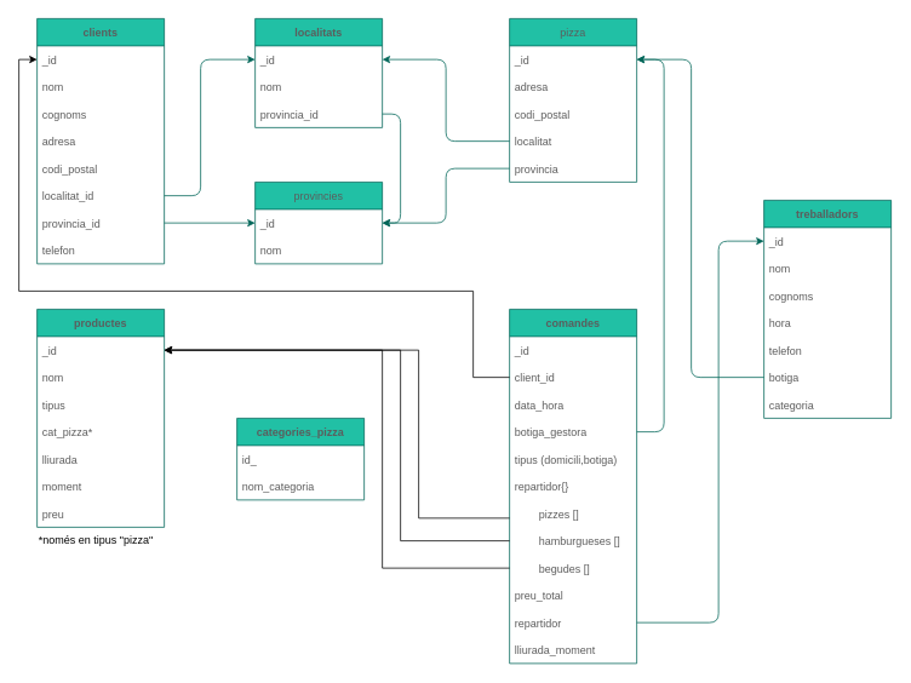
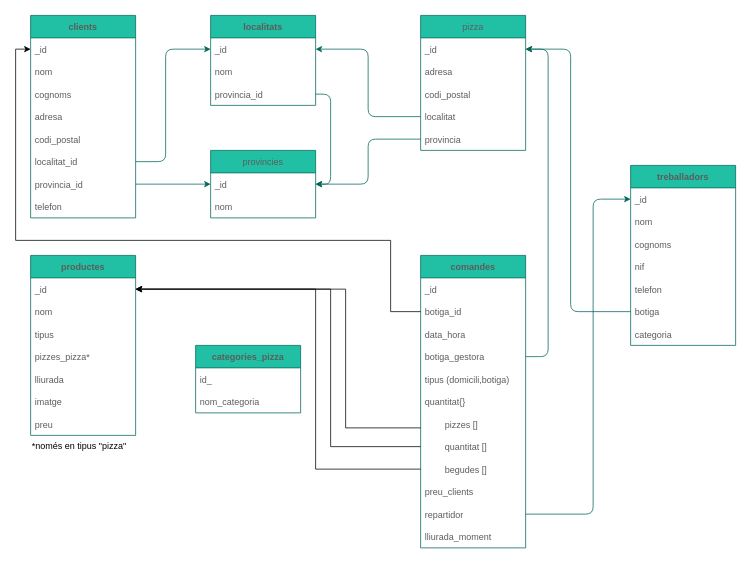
- <mxCell id="58" value="hora" style="text;strokeColor=none;fillColor=none;align=left;verticalAlign=middle;spacingLeft=4;spacingRight=4;overflow=hidden;points=[[0,0.5],[1,0.5]];portConstraint=eastwest;rotatable=0;rounded=0;sketch=0;fontColor=#5C5C5C;" parent="54" vertex="1"><mxGeometry y="120" width="140" height="30" as="geometry" /></mxCell>
+ <mxCell id="58" value="nif" style="text;strokeColor=none;fillColor=none;align=left;verticalAlign=middle;spacingLeft=4;spacingRight=4;overflow=hidden;points=[[0,0.5],[1,0.5]];portConstraint=eastwest;rotatable=0;rounded=0;sketch=0;fontColor=#5C5C5C;" parent="54" vertex="1"><mxGeometry y="120" width="140" height="30" as="geometry" /></mxCell>
- <mxCell id="23" value="client_id" style="text;strokeColor=none;fillColor=none;align=left;verticalAlign=middle;spacingLeft=4;spacingRight=4;overflow=hidden;points=[[0,0.5],[1,0.5]];portConstraint=eastwest;rotatable=0;rounded=0;sketch=0;fontColor=#5C5C5C;" parent="21" vertex="1"><mxGeometry y="60" width="140" height="30" as="geometry" /></mxCell>
+ <mxCell id="23" value="botiga_id" style="text;strokeColor=none;fillColor=none;align=left;verticalAlign=middle;spacingLeft=4;spacingRight=4;overflow=hidden;points=[[0,0.5],[1,0.5]];portConstraint=eastwest;rotatable=0;rounded=0;sketch=0;fontColor=#5C5C5C;" parent="21" vertex="1"><mxGeometry y="60" width="140" height="30" as="geometry" /></mxCell>
- <mxCell id="38" value="cat_pizza*" style="text;strokeColor=none;fillColor=none;align=left;verticalAlign=middle;spacingLeft=4;spacingRight=4;overflow=hidden;points=[[0,0.5],[1,0.5]];portConstraint=eastwest;rotatable=0;rounded=0;sketch=0;fontColor=#5C5C5C;" parent="34" vertex="1"><mxGeometry y="120" width="140" height="30" as="geometry" /></mxCell>
+ <mxCell id="38" value="pizzes_pizza*" style="text;strokeColor=none;fillColor=none;align=left;verticalAlign=middle;spacingLeft=4;spacingRight=4;overflow=hidden;points=[[0,0.5],[1,0.5]];portConstraint=eastwest;rotatable=0;rounded=0;sketch=0;fontColor=#5C5C5C;" parent="34" vertex="1"><mxGeometry y="120" width="140" height="30" as="geometry" /></mxCell>
- <mxCell id="40" value="moment" style="text;strokeColor=none;fillColor=none;align=left;verticalAlign=middle;spacingLeft=4;spacingRight=4;overflow=hidden;points=[[0,0.5],[1,0.5]];portConstraint=eastwest;rotatable=0;rounded=0;sketch=0;fontColor=#5C5C5C;" parent="34" vertex="1"><mxGeometry y="180" width="140" height="30" as="geometry" /></mxCell>
+ <mxCell id="40" value="imatge" style="text;strokeColor=none;fillColor=none;align=left;verticalAlign=middle;spacingLeft=4;spacingRight=4;overflow=hidden;points=[[0,0.5],[1,0.5]];portConstraint=eastwest;rotatable=0;rounded=0;sketch=0;fontColor=#5C5C5C;" parent="34" vertex="1"><mxGeometry y="180" width="140" height="30" as="geometry" /></mxCell>
- <mxCell id="27" value="repartidor{}" style="text;strokeColor=none;fillColor=none;align=left;verticalAlign=middle;spacingLeft=4;spacingRight=4;overflow=hidden;points=[[0,0.5],[1,0.5]];portConstraint=eastwest;rotatable=0;rounded=0;sketch=0;fontColor=#5C5C5C;" parent="21" vertex="1"><mxGeometry y="180" width="140" height="30" as="geometry" /></mxCell>
+ <mxCell id="27" value="quantitat{}" style="text;strokeColor=none;fillColor=none;align=left;verticalAlign=middle;spacingLeft=4;spacingRight=4;overflow=hidden;points=[[0,0.5],[1,0.5]];portConstraint=eastwest;rotatable=0;rounded=0;sketch=0;fontColor=#5C5C5C;" parent="21" vertex="1"><mxGeometry y="180" width="140" height="30" as="geometry" /></mxCell>
- <mxCell id="29" value="        hamburgueses []" style="text;strokeColor=none;fillColor=none;align=left;verticalAlign=middle;spacingLeft=4;spacingRight=4;overflow=hidden;points=[[0,0.5],[1,0.5]];portConstraint=eastwest;rotatable=0;rounded=0;sketch=0;fontColor=#5C5C5C;" parent="21" vertex="1"><mxGeometry y="240" width="140" height="30" as="geometry" /></mxCell>
+ <mxCell id="29" value="        quantitat []" style="text;strokeColor=none;fillColor=none;align=left;verticalAlign=middle;spacingLeft=4;spacingRight=4;overflow=hidden;points=[[0,0.5],[1,0.5]];portConstraint=eastwest;rotatable=0;rounded=0;sketch=0;fontColor=#5C5C5C;" parent="21" vertex="1"><mxGeometry y="240" width="140" height="30" as="geometry" /></mxCell>
- <mxCell id="31" value="preu_total" style="text;strokeColor=none;fillColor=none;align=left;verticalAlign=middle;spacingLeft=4;spacingRight=4;overflow=hidden;points=[[0,0.5],[1,0.5]];portConstraint=eastwest;rotatable=0;rounded=0;sketch=0;fontColor=#5C5C5C;" parent="21" vertex="1"><mxGeometry y="300" width="140" height="30" as="geometry" /></mxCell>
+ <mxCell id="31" value="preu_clients" style="text;strokeColor=none;fillColor=none;align=left;verticalAlign=middle;spacingLeft=4;spacingRight=4;overflow=hidden;points=[[0,0.5],[1,0.5]];portConstraint=eastwest;rotatable=0;rounded=0;sketch=0;fontColor=#5C5C5C;" parent="21" vertex="1"><mxGeometry y="300" width="140" height="30" as="geometry" /></mxCell>
